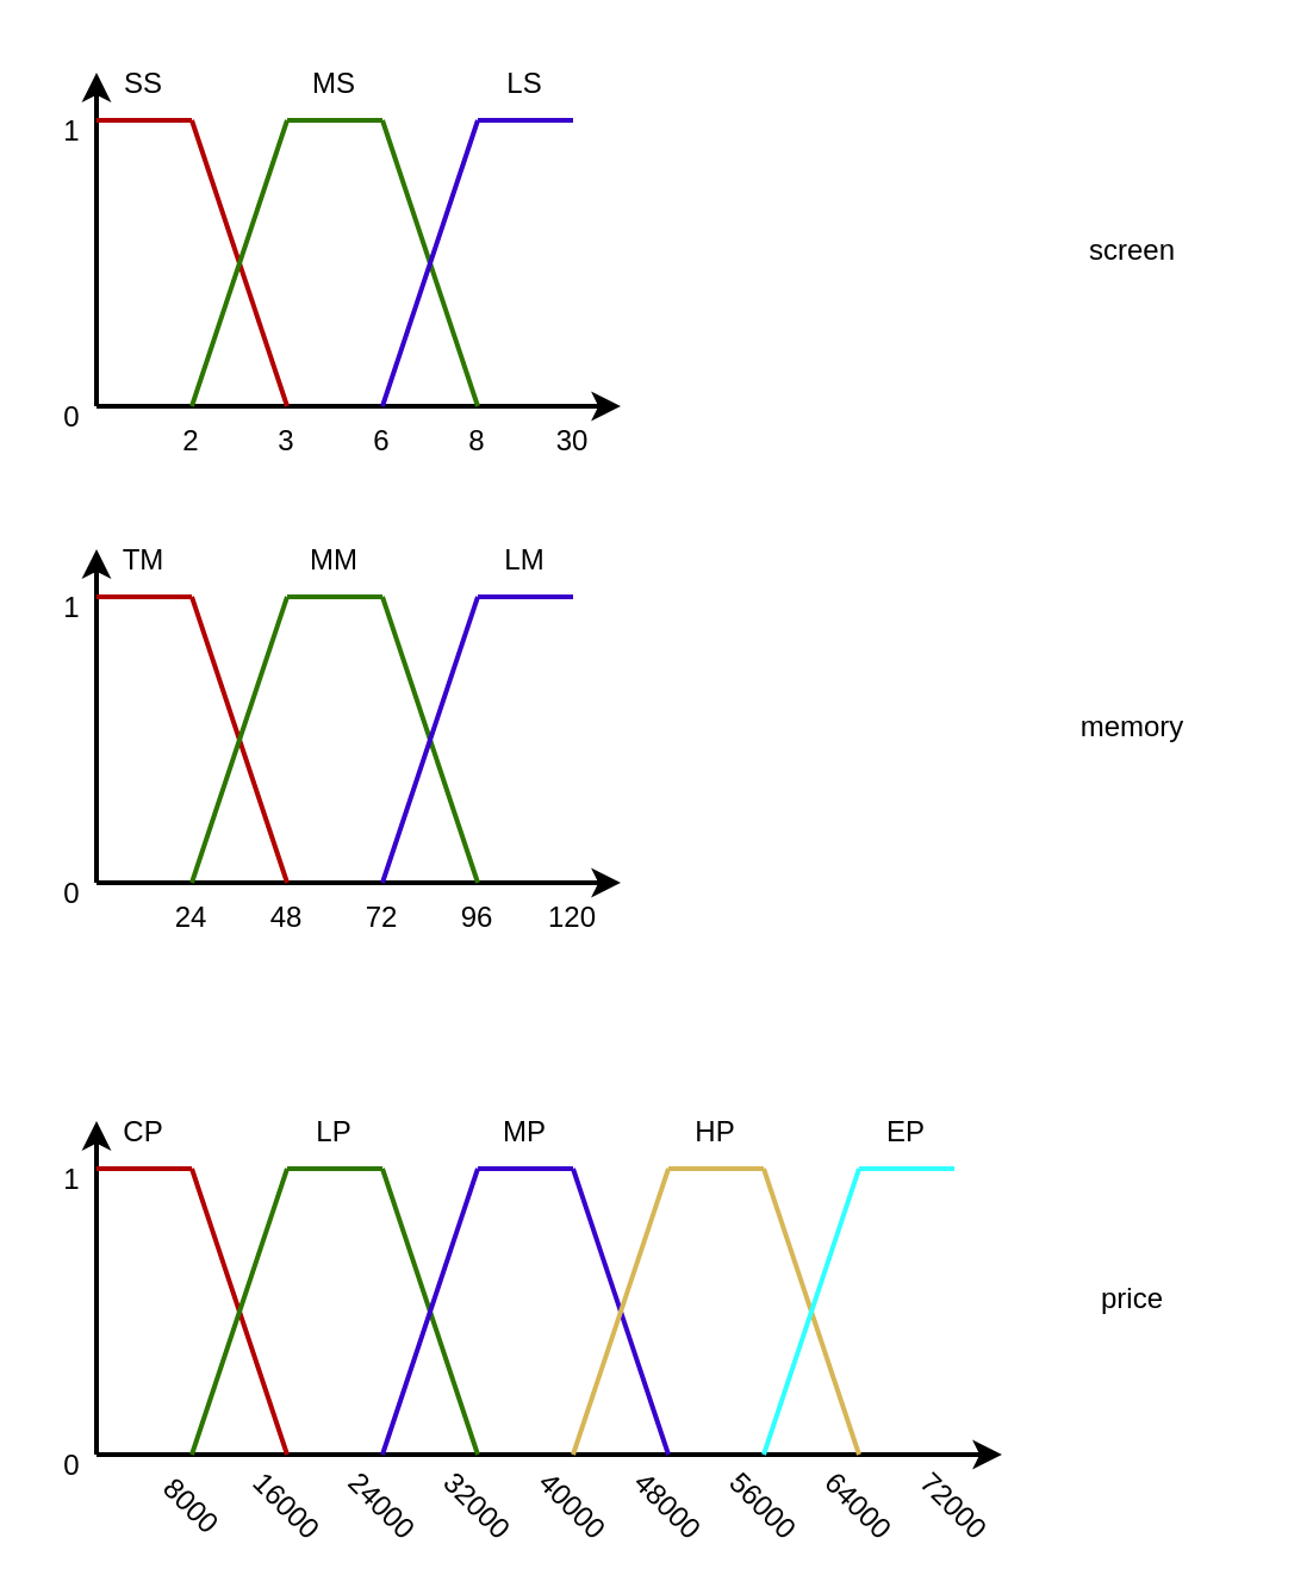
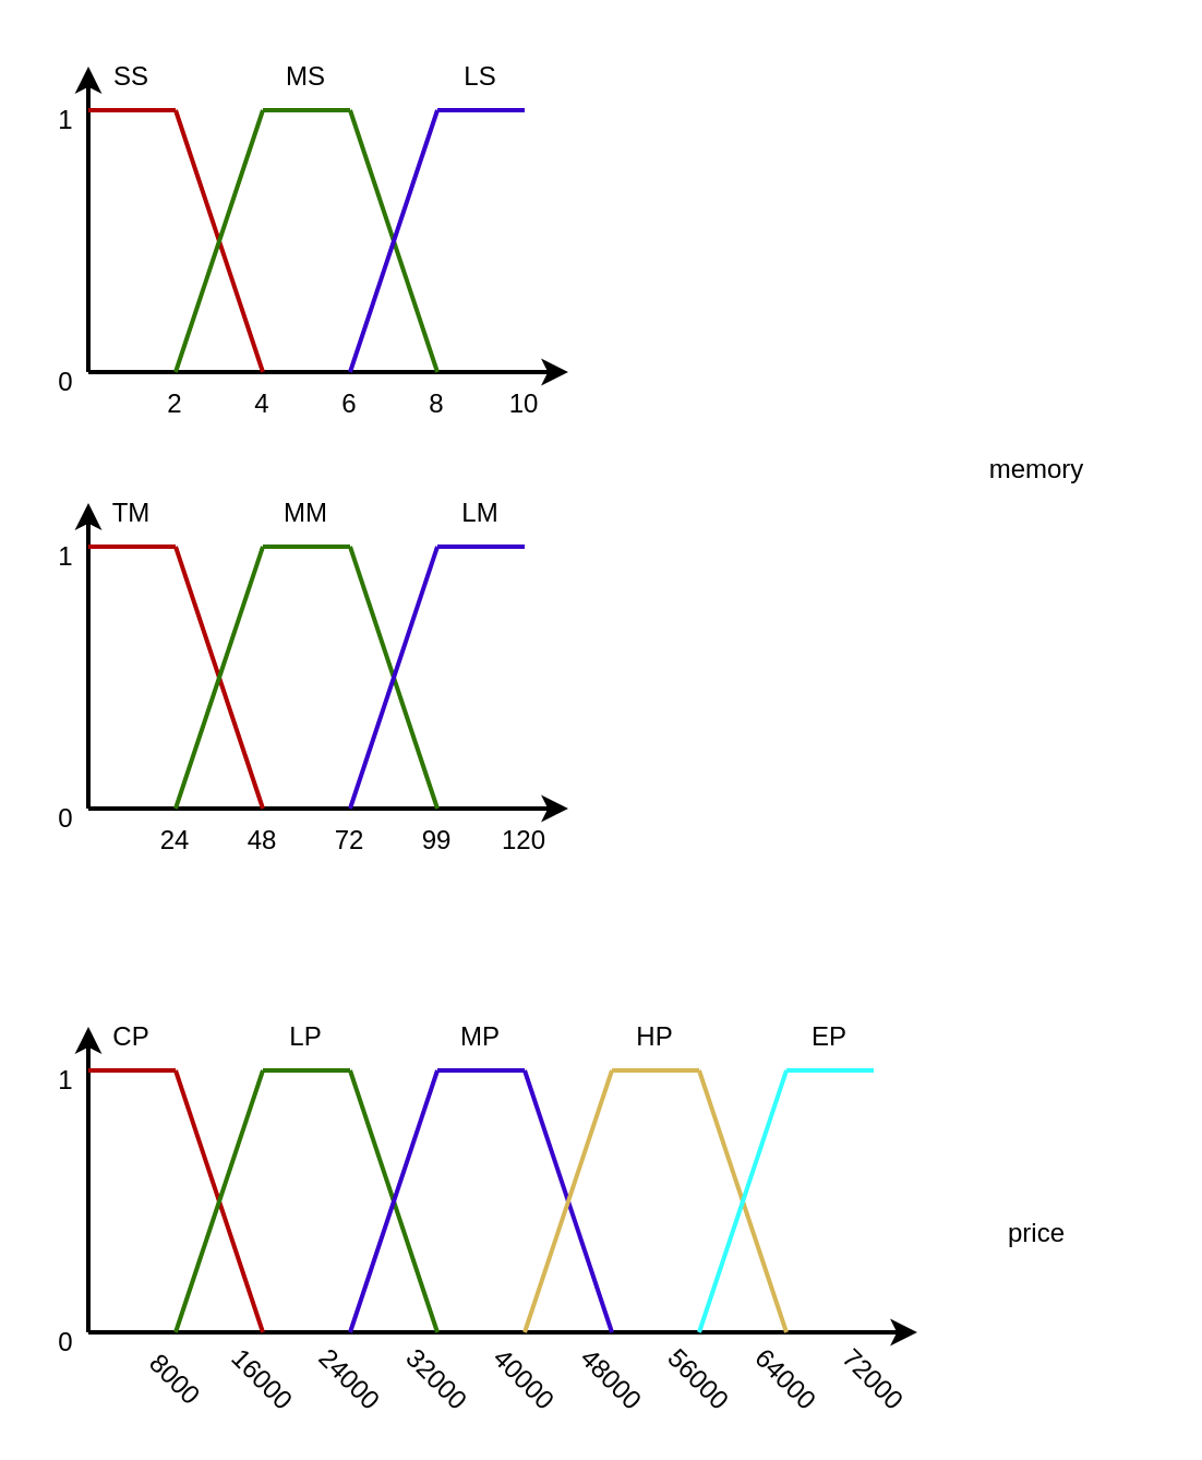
- <mxCell id="33" value="screen" style="text;html=1;strokeColor=none;fillColor=none;align=center;verticalAlign=middle;whiteSpace=wrap;rounded=0;" vertex="1" parent="1"><mxGeometry x="421" y="90" width="108" height="30" as="geometry" /></mxCell>
- <mxCell id="30" value="3" style="text;html=1;strokeColor=none;fillColor=none;align=center;verticalAlign=middle;whiteSpace=wrap;rounded=0;" vertex="1" parent="1"><mxGeometry x="110" y="170" width="20" height="30" as="geometry" /></mxCell>
+ <mxCell id="30" value="4" style="text;html=1;strokeColor=none;fillColor=none;align=center;verticalAlign=middle;whiteSpace=wrap;rounded=0;" vertex="1" parent="1"><mxGeometry x="110" y="170" width="20" height="30" as="geometry" /></mxCell>
- <mxCell id="71" value="30" style="text;html=1;strokeColor=none;fillColor=none;align=center;verticalAlign=middle;whiteSpace=wrap;rounded=0;" vertex="1" parent="1"><mxGeometry x="230" y="170" width="20" height="30" as="geometry" /></mxCell>
+ <mxCell id="71" value="10" style="text;html=1;strokeColor=none;fillColor=none;align=center;verticalAlign=middle;whiteSpace=wrap;rounded=0;" vertex="1" parent="1"><mxGeometry x="230" y="170" width="20" height="30" as="geometry" /></mxCell>
- <mxCell id="17" value="memory" style="text;html=1;strokeColor=none;fillColor=none;align=center;verticalAlign=middle;whiteSpace=wrap;rounded=0;" vertex="1" parent="1"><mxGeometry x="421" y="290" width="108" height="30" as="geometry" /></mxCell>
+ <mxCell id="17" value="memory" style="text;html=1;strokeColor=none;fillColor=none;align=center;verticalAlign=middle;whiteSpace=wrap;rounded=0;" vertex="1" parent="1"><mxGeometry x="421" y="200" width="108" height="30" as="geometry" /></mxCell>
- <mxCell id="16" value="96" style="text;html=1;strokeColor=none;fillColor=none;align=center;verticalAlign=middle;whiteSpace=wrap;rounded=0;" vertex="1" parent="1"><mxGeometry x="190" y="370" width="20" height="30" as="geometry" /></mxCell>
+ <mxCell id="16" value="99" style="text;html=1;strokeColor=none;fillColor=none;align=center;verticalAlign=middle;whiteSpace=wrap;rounded=0;" vertex="1" parent="1"><mxGeometry x="190" y="370" width="20" height="30" as="geometry" /></mxCell>
- <mxCell id="55" value="price" style="text;html=1;strokeColor=none;fillColor=none;align=center;verticalAlign=middle;whiteSpace=wrap;rounded=0;" vertex="1" parent="1"><mxGeometry x="421" y="530" width="108" height="30" as="geometry" /></mxCell>
+ <mxCell id="55" value="price" style="text;html=1;strokeColor=none;fillColor=none;align=center;verticalAlign=middle;whiteSpace=wrap;rounded=0;" vertex="1" parent="1"><mxGeometry x="421" y="550" width="108" height="30" as="geometry" /></mxCell>
